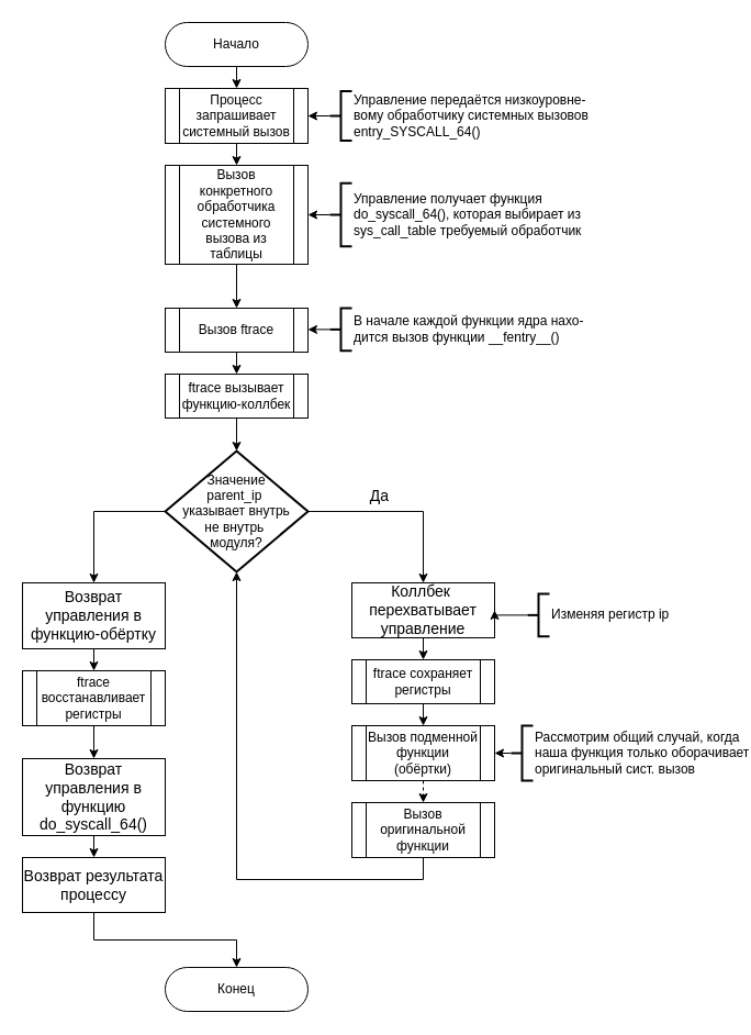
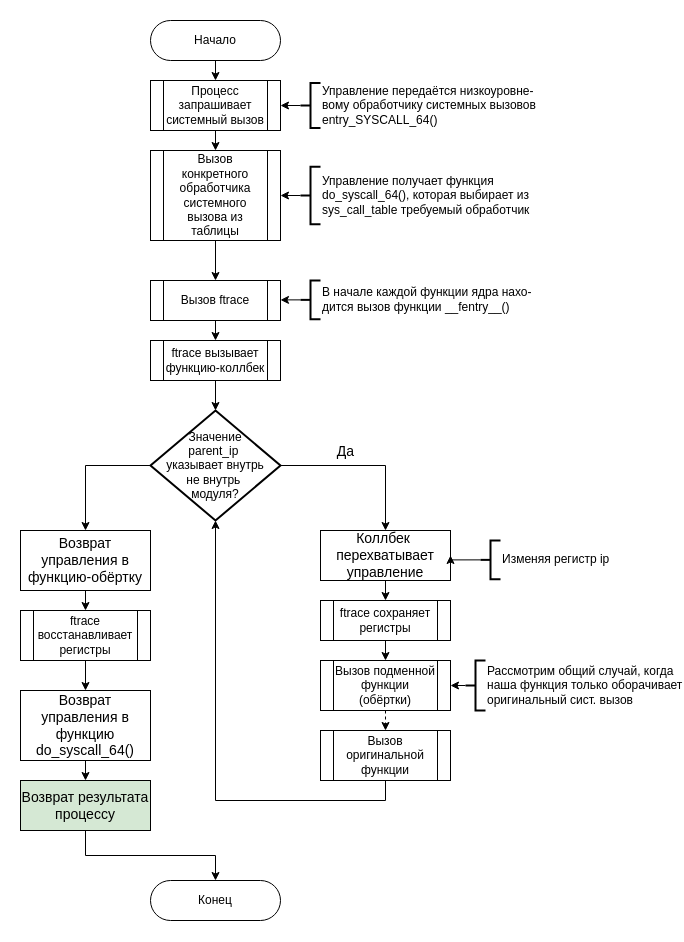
- <mxCell id="41" value="Возврат результата процессу" style="rounded=0;whiteSpace=wrap;html=1;fontSize=14;" parent="1" vertex="1"><mxGeometry x="20" y="780" width="130" height="50" as="geometry" /></mxCell>
+ <mxCell id="41" value="Возврат результата процессу" style="rounded=0;whiteSpace=wrap;html=1;fontSize=14;fillColor=#d5e8d4;" parent="1" vertex="1"><mxGeometry x="20" y="780" width="130" height="50" as="geometry" /></mxCell>
